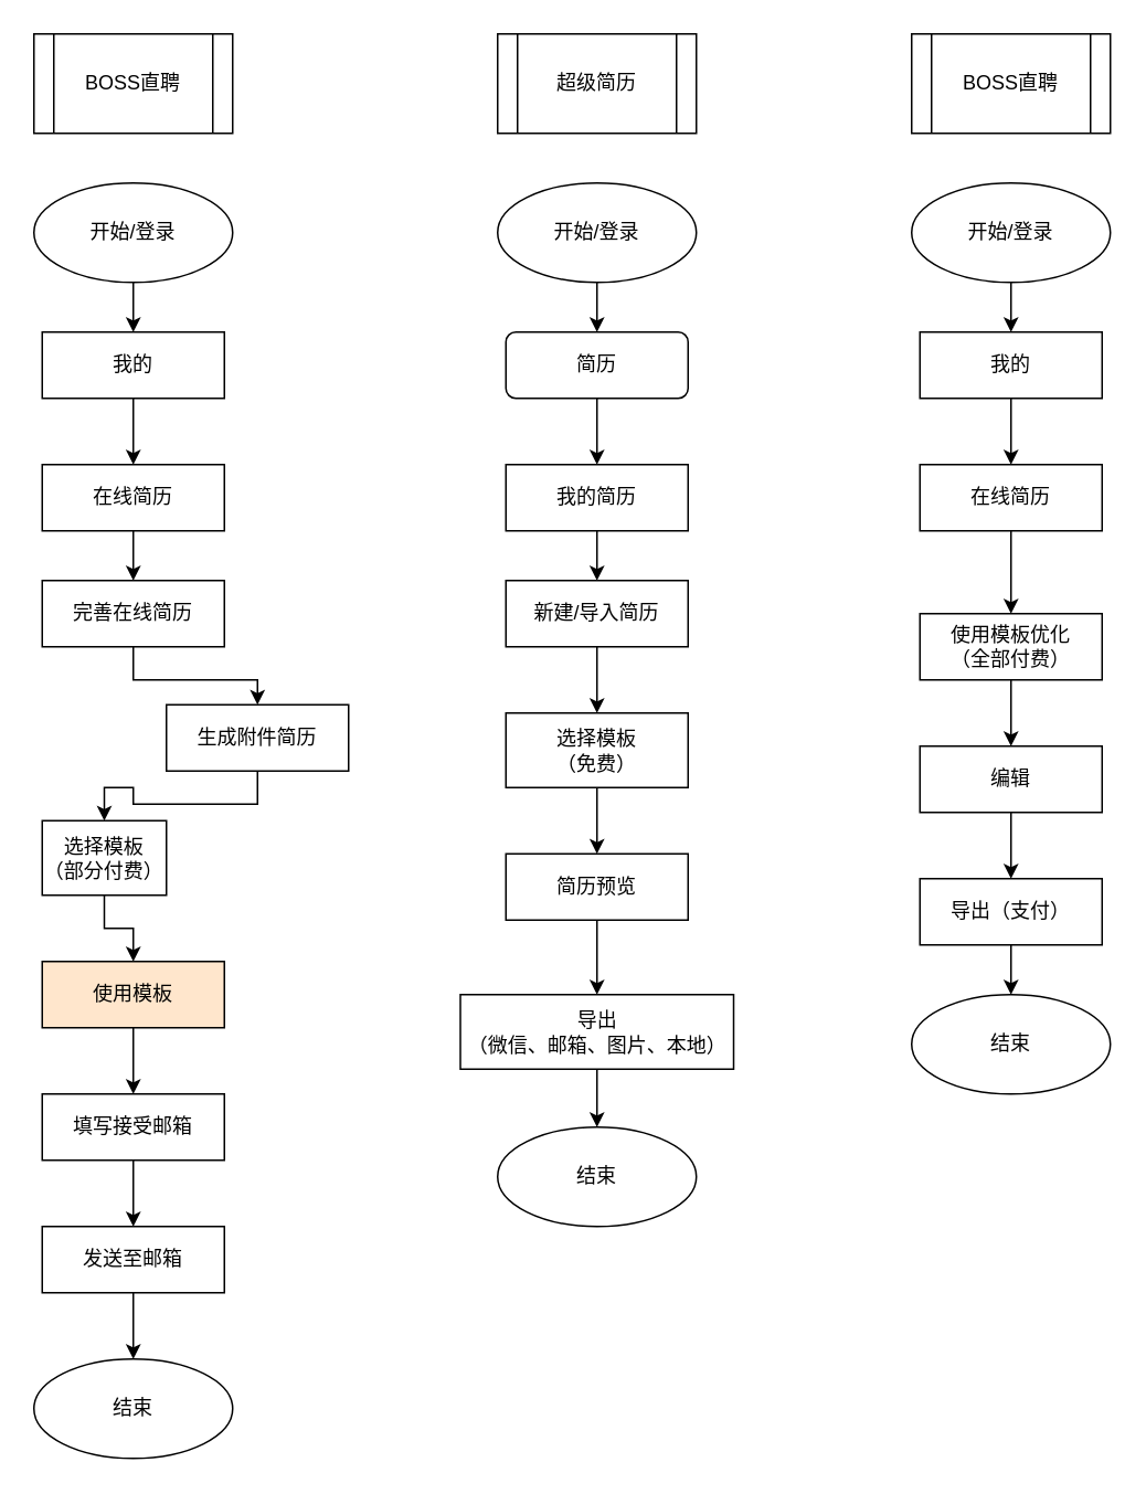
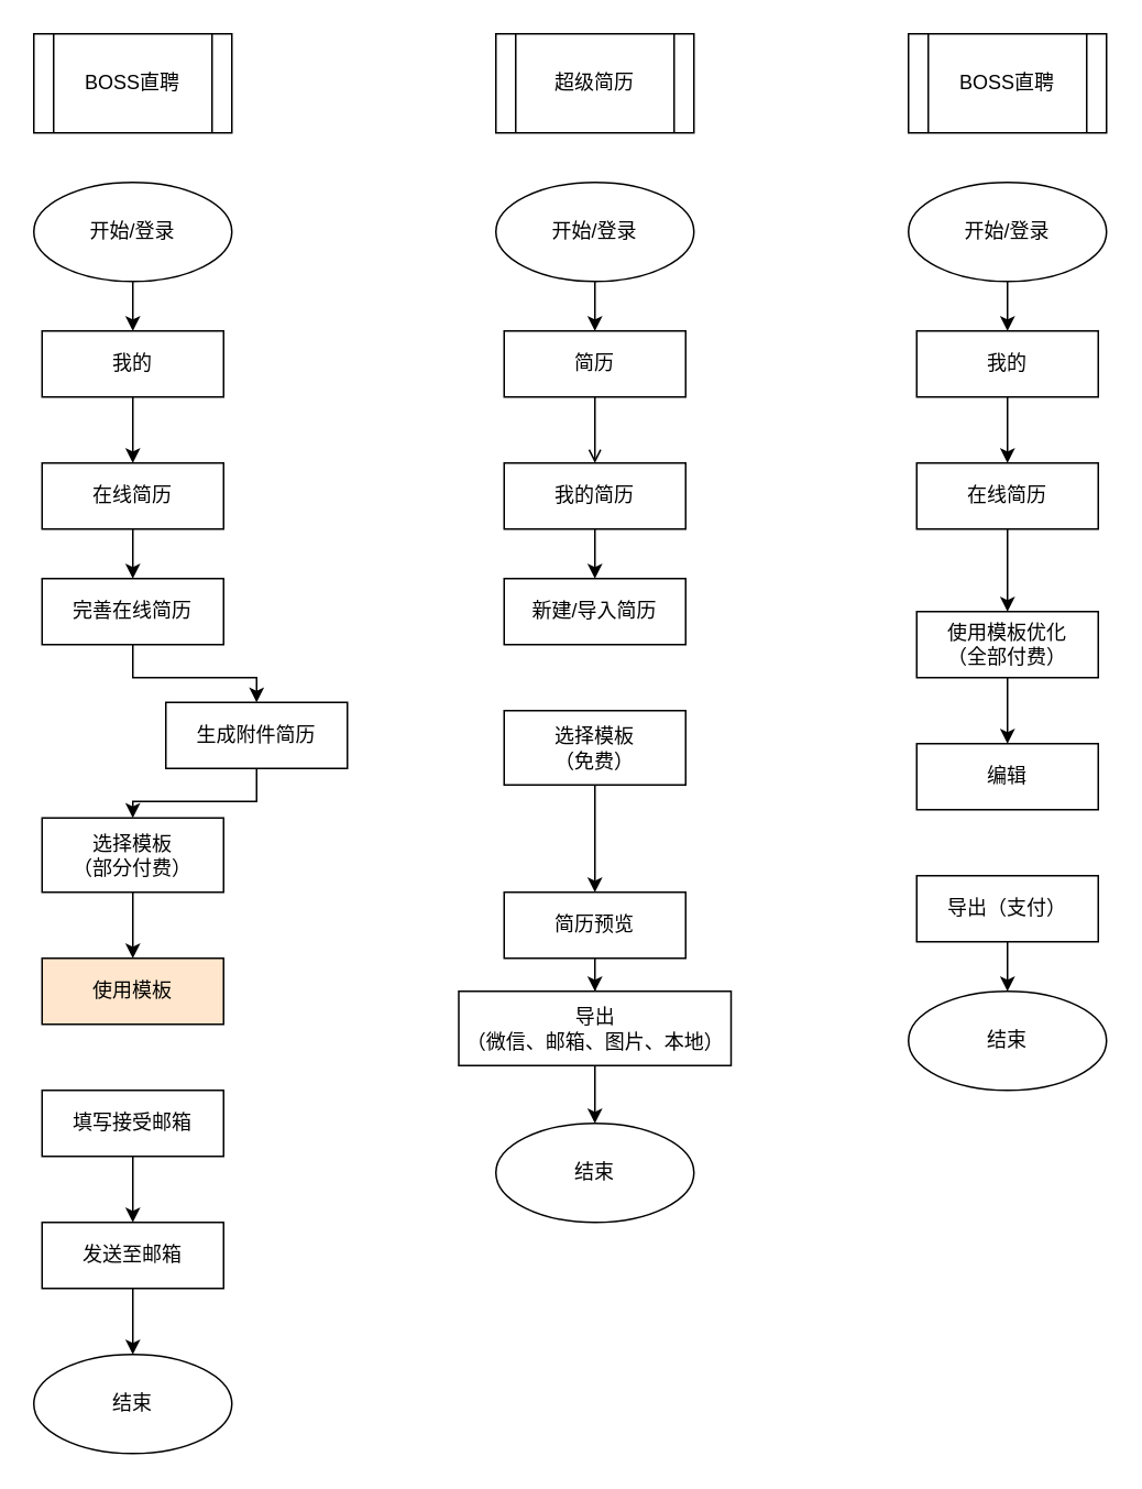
- <mxCell id="26" value="简历" style="whiteSpace=wrap;html=1;rounded=1;" vertex="1" parent="1"><mxGeometry x="305" y="200" width="110" height="40" as="geometry" /></mxCell>
+ <mxCell id="26" value="简历" style="whiteSpace=wrap;html=1;" vertex="1" parent="1"><mxGeometry x="305" y="200" width="110" height="40" as="geometry" /></mxCell>
- <mxCell id="25" value="" style="edgeStyle=orthogonalEdgeStyle;rounded=0;orthogonalLoop=1;jettySize=auto;html=1;" edge="1" parent="1" source="26" target="28"><mxGeometry relative="1" as="geometry" /></mxCell>
+ <mxCell id="25" value="" style="edgeStyle=orthogonalEdgeStyle;rounded=0;orthogonalLoop=1;jettySize=auto;html=1;endArrow=open;" edge="1" parent="1" source="26" target="28"><mxGeometry relative="1" as="geometry" /></mxCell>
- <mxCell id="29" style="edgeStyle=orthogonalEdgeStyle;rounded=0;orthogonalLoop=1;jettySize=auto;html=1;exitX=0.5;exitY=1;exitDx=0;exitDy=0;" edge="1" parent="1" source="30" target="32"><mxGeometry relative="1" as="geometry" /></mxCell>
- <mxCell id="47" value="" style="edgeStyle=orthogonalEdgeStyle;rounded=0;orthogonalLoop=1;jettySize=auto;html=1;" edge="1" parent="1" source="48" target="50"><mxGeometry relative="1" as="geometry" /></mxCell>
- <mxCell id="14" value="选择模板&lt;br&gt;（部分付费）" style="whiteSpace=wrap;html=1;" vertex="1" parent="1"><mxGeometry x="25" y="495" width="75" height="45" as="geometry" /></mxCell>
+ <mxCell id="14" value="选择模板&lt;br&gt;（部分付费）" style="whiteSpace=wrap;html=1;" vertex="1" parent="1"><mxGeometry x="25" y="495" width="110" height="45" as="geometry" /></mxCell>
- <mxCell id="34" value="简历预览" style="whiteSpace=wrap;html=1;" vertex="1" parent="1"><mxGeometry x="305" y="515" width="110" height="40" as="geometry" /></mxCell>
+ <mxCell id="34" value="简历预览" style="whiteSpace=wrap;html=1;" vertex="1" parent="1"><mxGeometry x="305" y="540" width="110" height="40" as="geometry" /></mxCell>
- <mxCell id="15" value="" style="edgeStyle=orthogonalEdgeStyle;rounded=0;orthogonalLoop=1;jettySize=auto;html=1;" edge="1" parent="1" source="16" target="18"><mxGeometry relative="1" as="geometry" /></mxCell>
